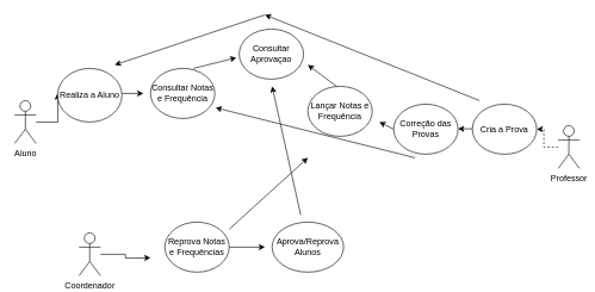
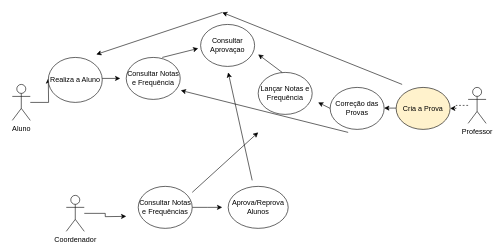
- <mxCell id="17" value="Cria a Prova" style="ellipse;whiteSpace=wrap;html=1;" vertex="1" parent="1"><mxGeometry x="660" y="145" width="90" height="70" as="geometry" /></mxCell>
+ <mxCell id="17" value="Cria a Prova" style="ellipse;whiteSpace=wrap;html=1;fillColor=#fff2cc;" vertex="1" parent="1"><mxGeometry x="660" y="145" width="90" height="70" as="geometry" /></mxCell>
- <mxCell id="7" value="Professor" style="shape=umlActor;verticalLabelPosition=bottom;verticalAlign=top;html=1;outlineConnect=0;" vertex="1" parent="1"><mxGeometry x="780" y="175" width="30" height="60" as="geometry" /></mxCell>
+ <mxCell id="7" value="Professor" style="shape=umlActor;verticalLabelPosition=bottom;verticalAlign=top;html=1;outlineConnect=0;" vertex="1" parent="1"><mxGeometry x="780" y="145" width="30" height="60" as="geometry" /></mxCell>
- <mxCell id="10" value="Reprova Notas e Frequências" style="ellipse;whiteSpace=wrap;html=1;" vertex="1" parent="1"><mxGeometry x="230" y="310" width="90" height="70" as="geometry" /></mxCell>
+ <mxCell id="10" value="Consultar Notas e Frequências" style="ellipse;whiteSpace=wrap;html=1;" vertex="1" parent="1"><mxGeometry x="230" y="310" width="90" height="70" as="geometry" /></mxCell>
